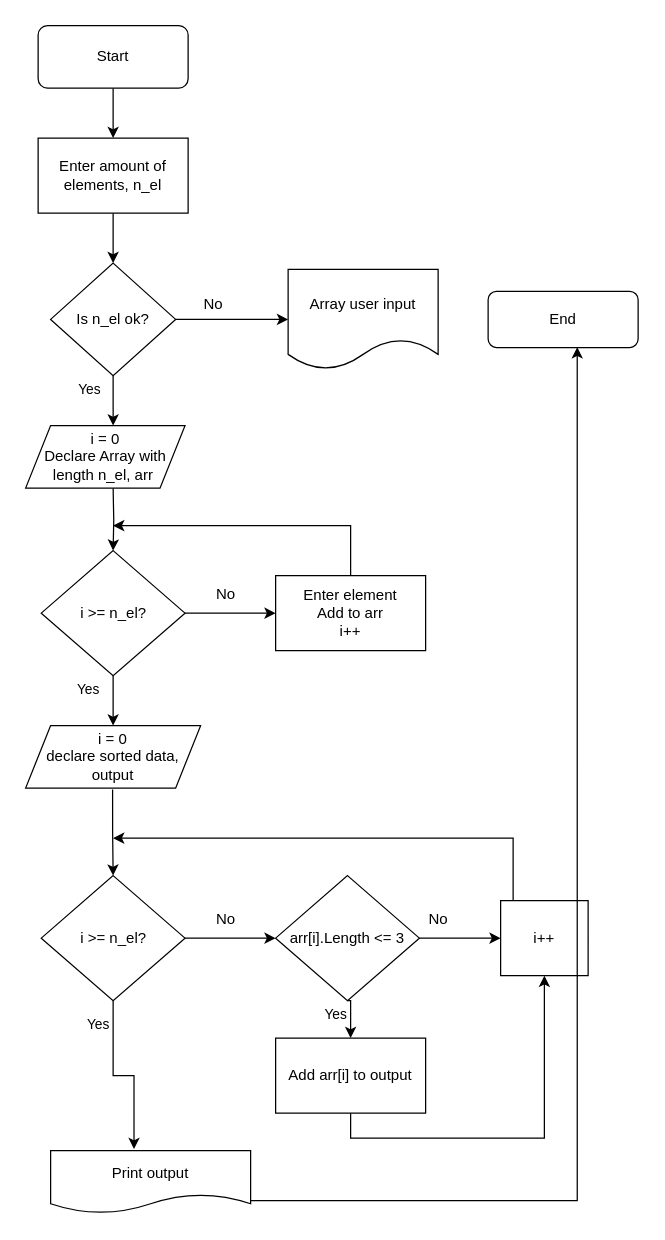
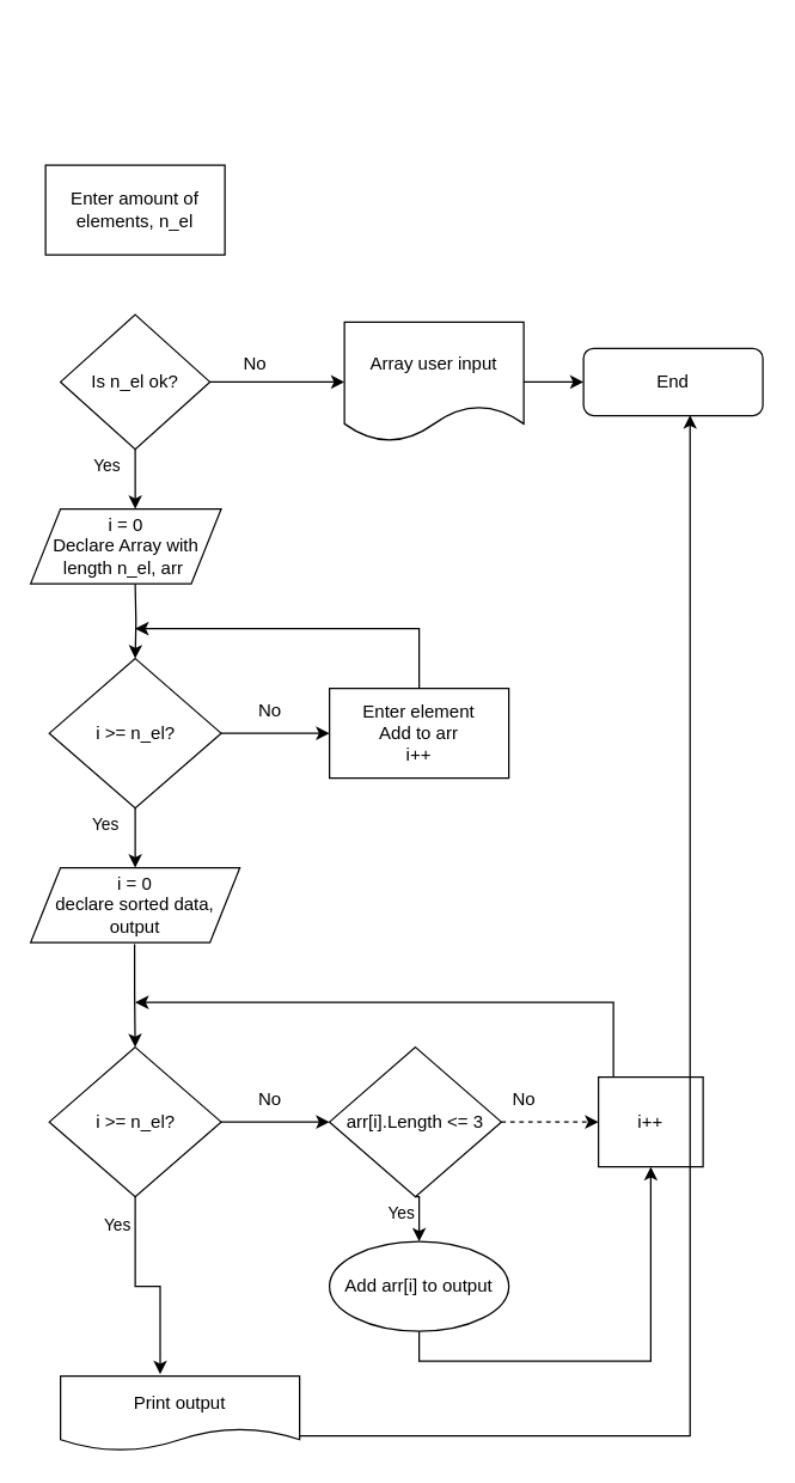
- <mxCell id="3" value="Start" style="rounded=1;whiteSpace=wrap;html=1;" vertex="1" parent="1"><mxGeometry x="30" y="20" width="120" height="50" as="geometry" /></mxCell>
- <mxCell id="2" style="edgeStyle=orthogonalEdgeStyle;rounded=0;orthogonalLoop=1;jettySize=auto;html=1;" edge="1" parent="1" source="3" target="5"><mxGeometry relative="1" as="geometry" /></mxCell>
- <mxCell id="4" style="edgeStyle=orthogonalEdgeStyle;rounded=0;orthogonalLoop=1;jettySize=auto;html=1;entryX=0.5;entryY=0;entryDx=0;entryDy=0;" edge="1" parent="1" source="5" target="6"><mxGeometry relative="1" as="geometry" /></mxCell>
+ <mxCell id="8" style="edgeStyle=orthogonalEdgeStyle;rounded=0;orthogonalLoop=1;jettySize=auto;html=1;entryX=0;entryY=0.5;entryDx=0;entryDy=0;" edge="1" parent="1" source="9" target="10"><mxGeometry relative="1" as="geometry" /></mxCell>
- <mxCell id="32" style="edgeStyle=orthogonalEdgeStyle;rounded=0;orthogonalLoop=1;jettySize=auto;html=1;exitX=1;exitY=0.5;exitDx=0;exitDy=0;entryX=0;entryY=0.5;entryDx=0;entryDy=0;" edge="1" parent="1" source="33" target="36"><mxGeometry relative="1" as="geometry" /></mxCell>
+ <mxCell id="32" style="edgeStyle=orthogonalEdgeStyle;rounded=0;orthogonalLoop=1;jettySize=auto;html=1;exitX=1;exitY=0.5;exitDx=0;exitDy=0;entryX=0;entryY=0.5;entryDx=0;entryDy=0;dashed=1;" edge="1" parent="1" source="33" target="36"><mxGeometry relative="1" as="geometry" /></mxCell>
- <mxCell id="29" value="Add arr[i] to output" style="rounded=0;whiteSpace=wrap;html=1;" vertex="1" parent="1"><mxGeometry x="220" y="830" width="120" height="60" as="geometry" /></mxCell>
+ <mxCell id="29" value="Add arr[i] to output" style="ellipse;whiteSpace=wrap;html=1;" vertex="1" parent="1"><mxGeometry x="220" y="830" width="120" height="60" as="geometry" /></mxCell>
